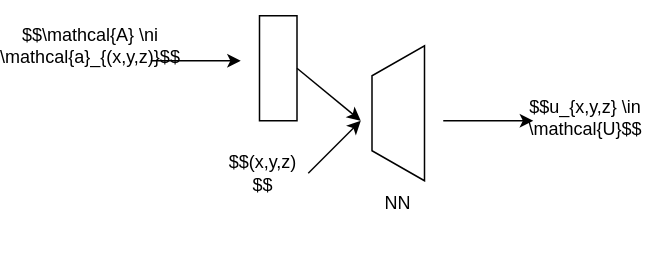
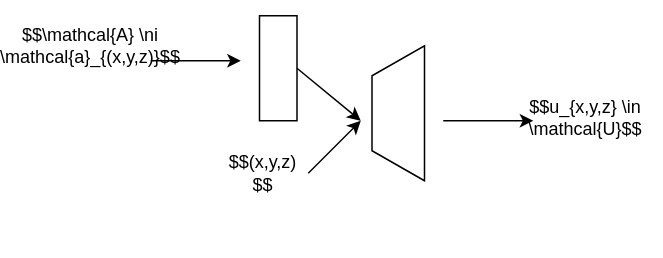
- <mxCell id="9" value="NN" style="text;html=1;strokeColor=none;fillColor=none;align=center;verticalAlign=middle;whiteSpace=wrap;rounded=0;" vertex="1" parent="1"><mxGeometry x="215" y="120" width="60" height="30" as="geometry" /></mxCell>
